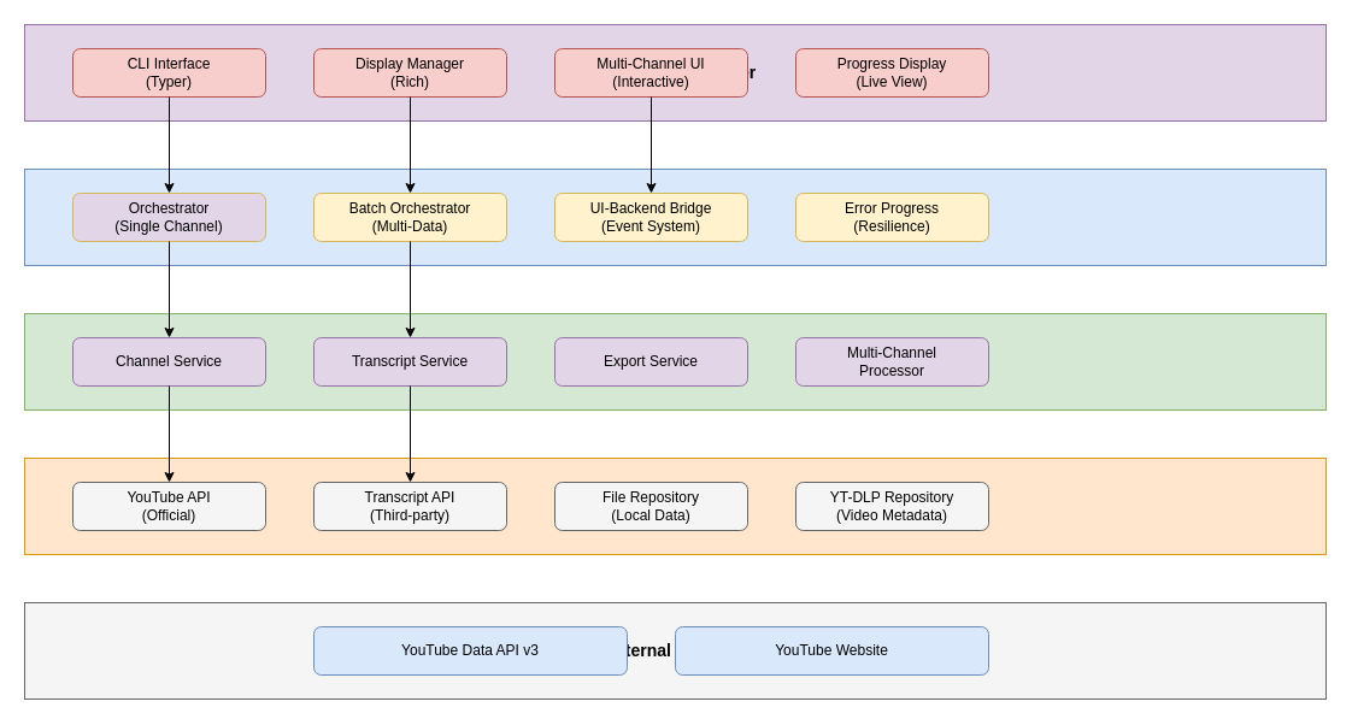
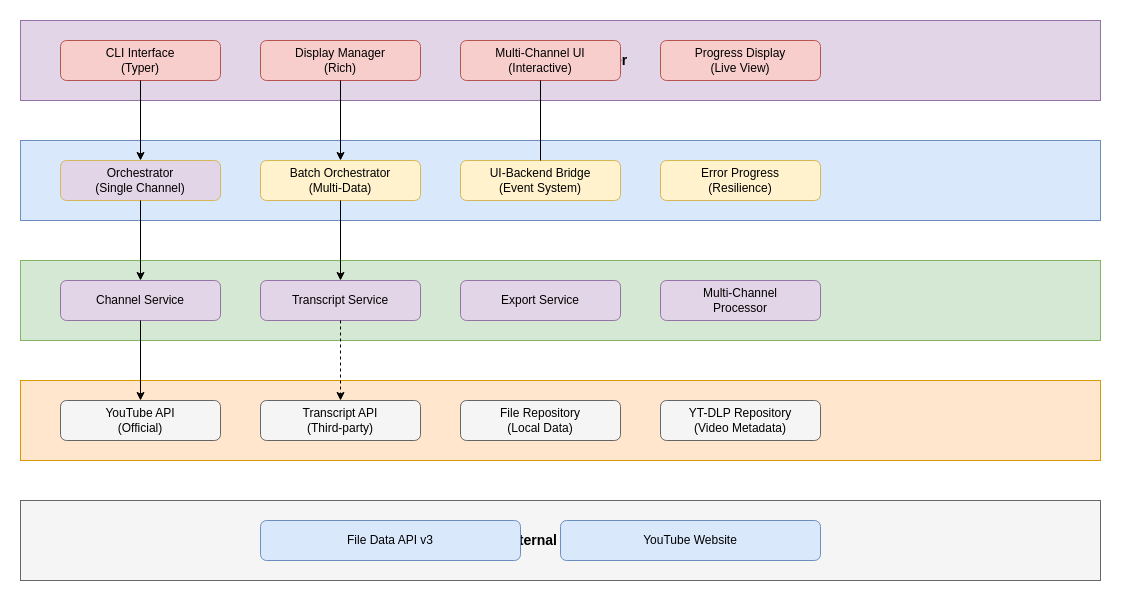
- <mxCell id="27" edge="1" parent="1" source="5" target="10"><mxGeometry relative="1" as="geometry" /></mxCell>
+ <mxCell id="27" edge="1" parent="1" source="5" target="10" style="endArrow=none;"><mxGeometry relative="1" as="geometry" /></mxCell>
- <mxCell id="31" edge="1" parent="1" source="14" target="19"><mxGeometry relative="1" as="geometry" /></mxCell>
+ <mxCell id="31" edge="1" parent="1" source="14" target="19" style="dashed=1;"><mxGeometry relative="1" as="geometry" /></mxCell>
- <mxCell id="23" value="YouTube Data API v3" style="rounded=1;whiteSpace=wrap;html=1;fillColor=#dae8fc;strokeColor=#6c8ebf;" vertex="1" parent="1"><mxGeometry x="260" y="520" width="260" height="40" as="geometry" /></mxCell>
+ <mxCell id="23" value="File Data API v3" style="rounded=1;whiteSpace=wrap;html=1;fillColor=#dae8fc;strokeColor=#6c8ebf;" vertex="1" parent="1"><mxGeometry x="260" y="520" width="260" height="40" as="geometry" /></mxCell>
